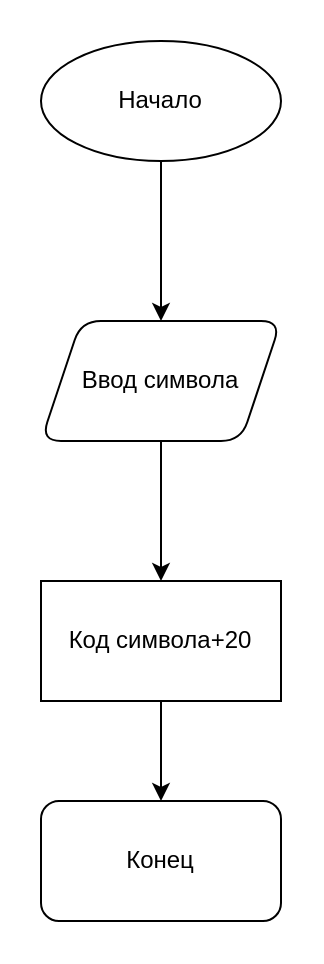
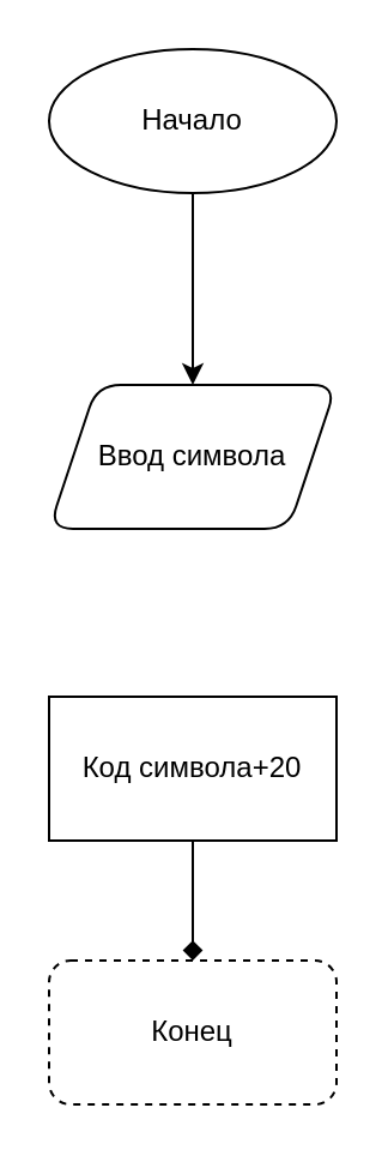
- <mxCell id="4" style="edgeStyle=orthogonalEdgeStyle;rounded=0;orthogonalLoop=1;jettySize=auto;html=1;exitX=0.5;exitY=1;exitDx=0;exitDy=0;entryX=0.5;entryY=0;entryDx=0;entryDy=0;" edge="1" parent="1" source="5" target="7"><mxGeometry relative="1" as="geometry" /></mxCell>
- <mxCell id="6" style="edgeStyle=orthogonalEdgeStyle;rounded=0;orthogonalLoop=1;jettySize=auto;html=1;exitX=0.5;exitY=1;exitDx=0;exitDy=0;entryX=0.5;entryY=0;entryDx=0;entryDy=0;" edge="1" parent="1" source="7" target="8"><mxGeometry relative="1" as="geometry" /></mxCell>
+ <mxCell id="6" style="edgeStyle=orthogonalEdgeStyle;rounded=0;orthogonalLoop=1;jettySize=auto;html=1;exitX=0.5;exitY=1;exitDx=0;exitDy=0;entryX=0.5;entryY=0;entryDx=0;entryDy=0;endArrow=diamond;" edge="1" parent="1" source="7" target="8"><mxGeometry relative="1" as="geometry" /></mxCell>
- <mxCell id="8" value="Конец" style="rounded=1;whiteSpace=wrap;html=1;" vertex="1" parent="1"><mxGeometry x="20" y="400" width="120" height="60" as="geometry" /></mxCell>
+ <mxCell id="8" value="Конец" style="rounded=1;whiteSpace=wrap;html=1;dashed=1;" vertex="1" parent="1"><mxGeometry x="20" y="400" width="120" height="60" as="geometry" /></mxCell>
